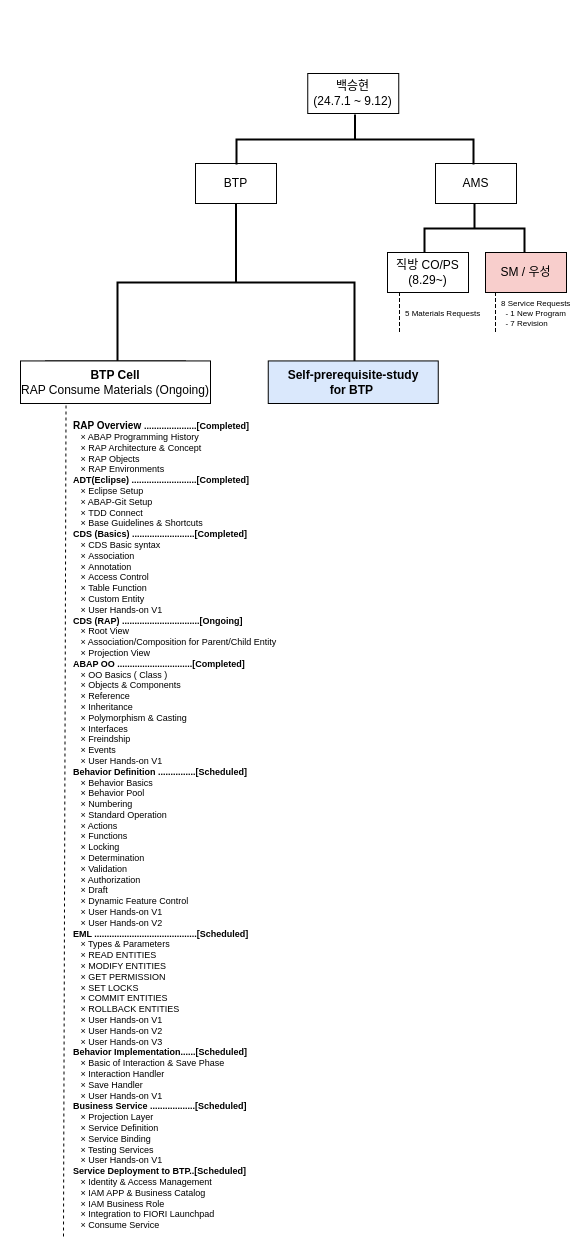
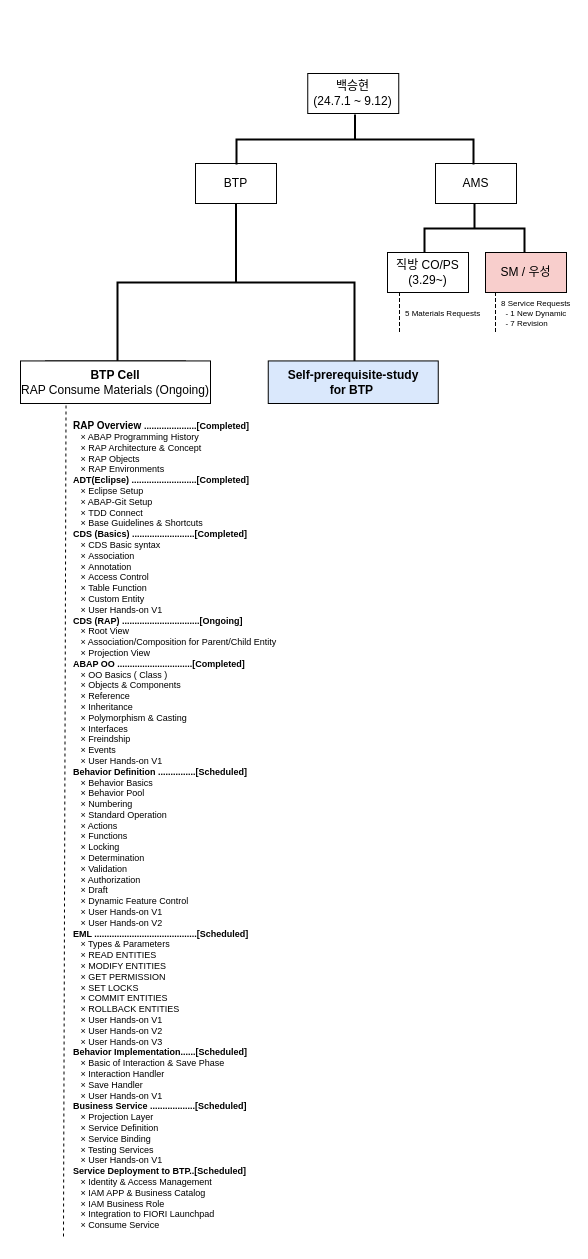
- <mxCell id="7" value="직방 CO/PS&lt;br&gt;(8.29~)" style="html=1;whiteSpace=wrap;" parent="1" vertex="1"><mxGeometry x="387" y="252" width="81" height="40" as="geometry" /></mxCell>
+ <mxCell id="7" value="직방 CO/PS&lt;br&gt;(3.29~)" style="html=1;whiteSpace=wrap;" parent="1" vertex="1"><mxGeometry x="387" y="252" width="81" height="40" as="geometry" /></mxCell>
- <mxCell id="14" value="8 Service Requests &#10;  - 1 New Program&#10;  - 7 Revision" style="shape=partialRectangle;fillColor=none;align=left;verticalAlign=middle;strokeColor=none;spacingLeft=34;rotatable=0;points=[[0,0.5],[1,0.5]];portConstraint=eastwest;dropTarget=0;fontSize=8;" parent="1" vertex="1"><mxGeometry x="465" y="292" width="90" height="41" as="geometry" /></mxCell>
+ <mxCell id="14" value="8 Service Requests &#10;  - 1 New Dynamic&#10;  - 7 Revision" style="shape=partialRectangle;fillColor=none;align=left;verticalAlign=middle;strokeColor=none;spacingLeft=34;rotatable=0;points=[[0,0.5],[1,0.5]];portConstraint=eastwest;dropTarget=0;fontSize=8;" parent="1" vertex="1"><mxGeometry x="465" y="292" width="90" height="41" as="geometry" /></mxCell>
